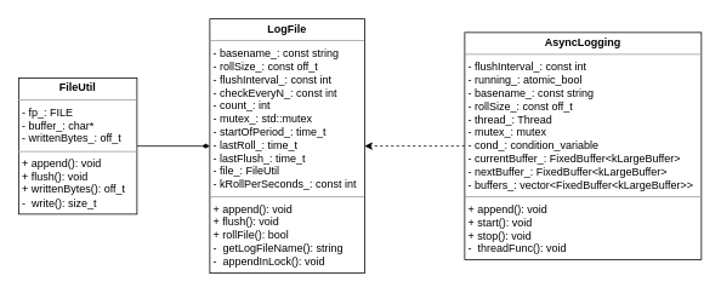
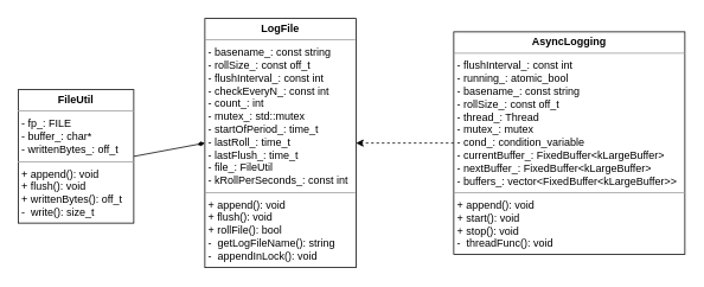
- <mxCell id="3" value="&lt;p style=&quot;margin:0px;margin-top:4px;text-align:center;&quot;&gt;&lt;b&gt;FileUtil&lt;/b&gt;&lt;/p&gt;&lt;hr size=&quot;1&quot;&gt;&lt;p style=&quot;margin:0px;margin-left:4px;&quot;&gt;- fp_: FILE&lt;/p&gt;&lt;p style=&quot;margin:0px;margin-left:4px;&quot;&gt;- buffer_: char*&lt;/p&gt;&lt;p style=&quot;margin:0px;margin-left:4px;&quot;&gt;- writtenBytes_: off_t&lt;/p&gt;&lt;hr size=&quot;1&quot;&gt;&lt;p style=&quot;margin:0px;margin-left:4px;&quot;&gt;+ append(): void&lt;/p&gt;&lt;p style=&quot;margin:0px;margin-left:4px;&quot;&gt;+ flush(): void&lt;/p&gt;&lt;p style=&quot;margin:0px;margin-left:4px;&quot;&gt;+ writtenBytes(): off_t&lt;/p&gt;&lt;p style=&quot;margin:0px;margin-left:4px;&quot;&gt;-&amp;nbsp; write(): size_t&lt;/p&gt;" style="verticalAlign=top;align=left;overflow=fill;fontSize=12;fontFamily=Helvetica;html=1;" parent="1" vertex="1"><mxGeometry x="20" y="85" width="130" height="150" as="geometry" /></mxCell>
+ <mxCell id="3" value="&lt;p style=&quot;margin:0px;margin-top:4px;text-align:center;&quot;&gt;&lt;b&gt;FileUtil&lt;/b&gt;&lt;/p&gt;&lt;hr size=&quot;1&quot;&gt;&lt;p style=&quot;margin:0px;margin-left:4px;&quot;&gt;- fp_: FILE&lt;/p&gt;&lt;p style=&quot;margin:0px;margin-left:4px;&quot;&gt;- buffer_: char*&lt;/p&gt;&lt;p style=&quot;margin:0px;margin-left:4px;&quot;&gt;- writtenBytes_: off_t&lt;/p&gt;&lt;hr size=&quot;1&quot;&gt;&lt;p style=&quot;margin:0px;margin-left:4px;&quot;&gt;+ append(): void&lt;/p&gt;&lt;p style=&quot;margin:0px;margin-left:4px;&quot;&gt;+ flush(): void&lt;/p&gt;&lt;p style=&quot;margin:0px;margin-left:4px;&quot;&gt;+ writtenBytes(): off_t&lt;/p&gt;&lt;p style=&quot;margin:0px;margin-left:4px;&quot;&gt;-&amp;nbsp; write(): size_t&lt;/p&gt;" style="verticalAlign=top;align=left;overflow=fill;fontSize=12;fontFamily=Helvetica;html=1;" parent="1" vertex="1"><mxGeometry x="20" y="100" width="130" height="150" as="geometry" /></mxCell>
